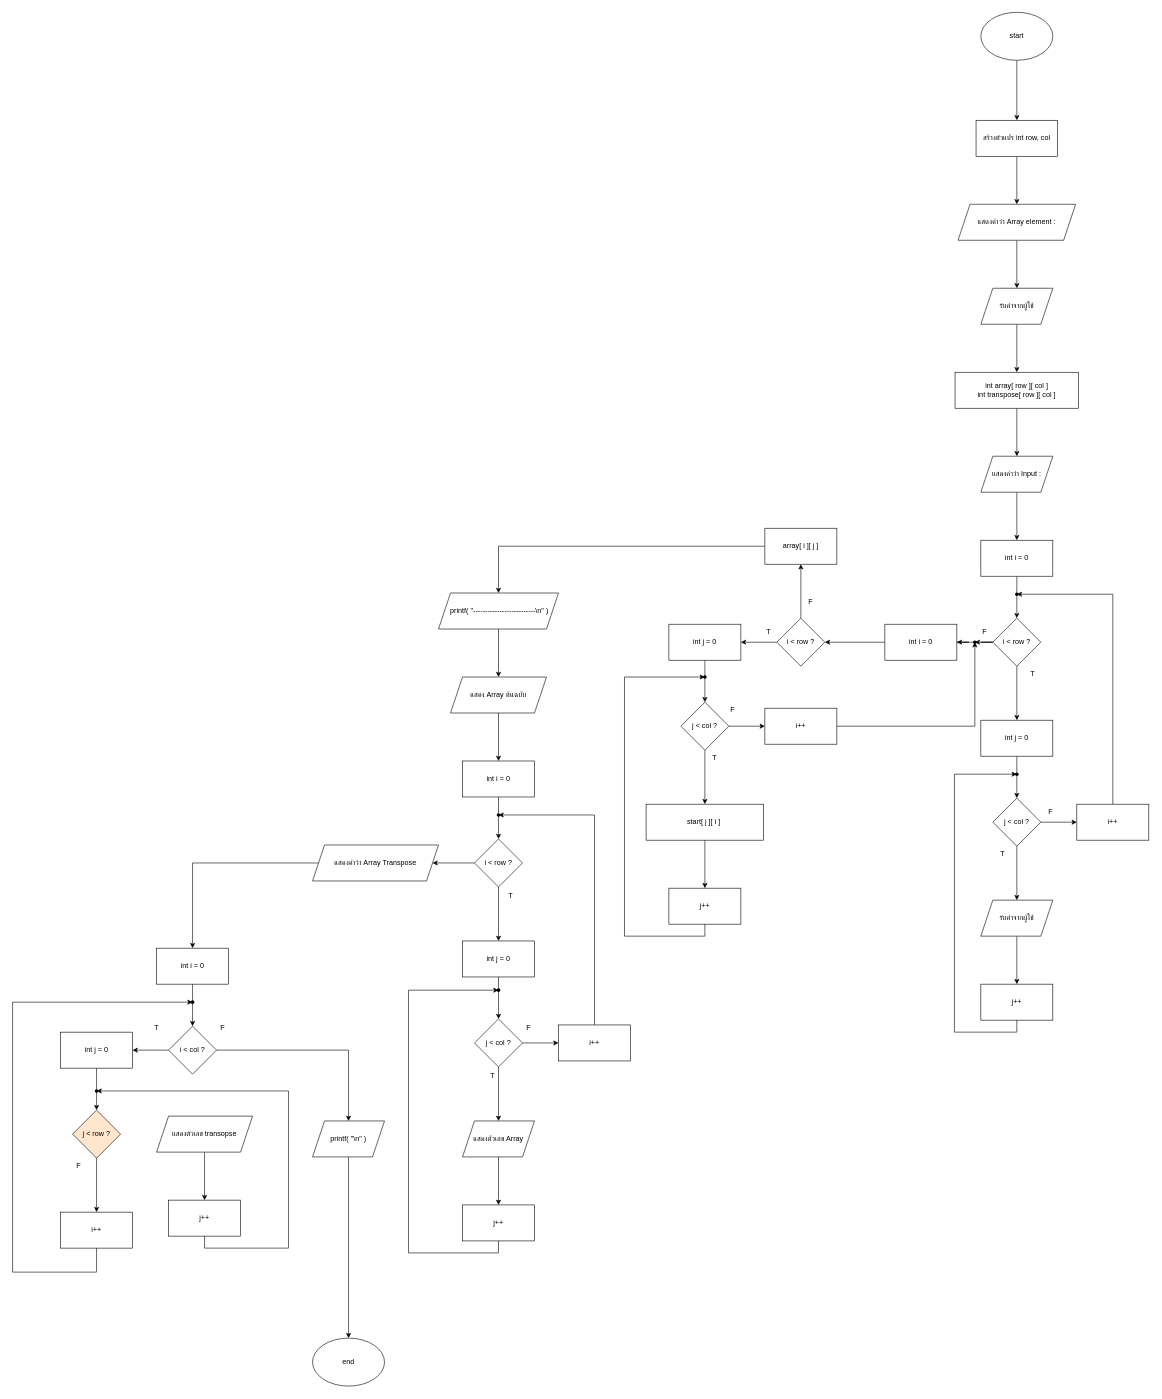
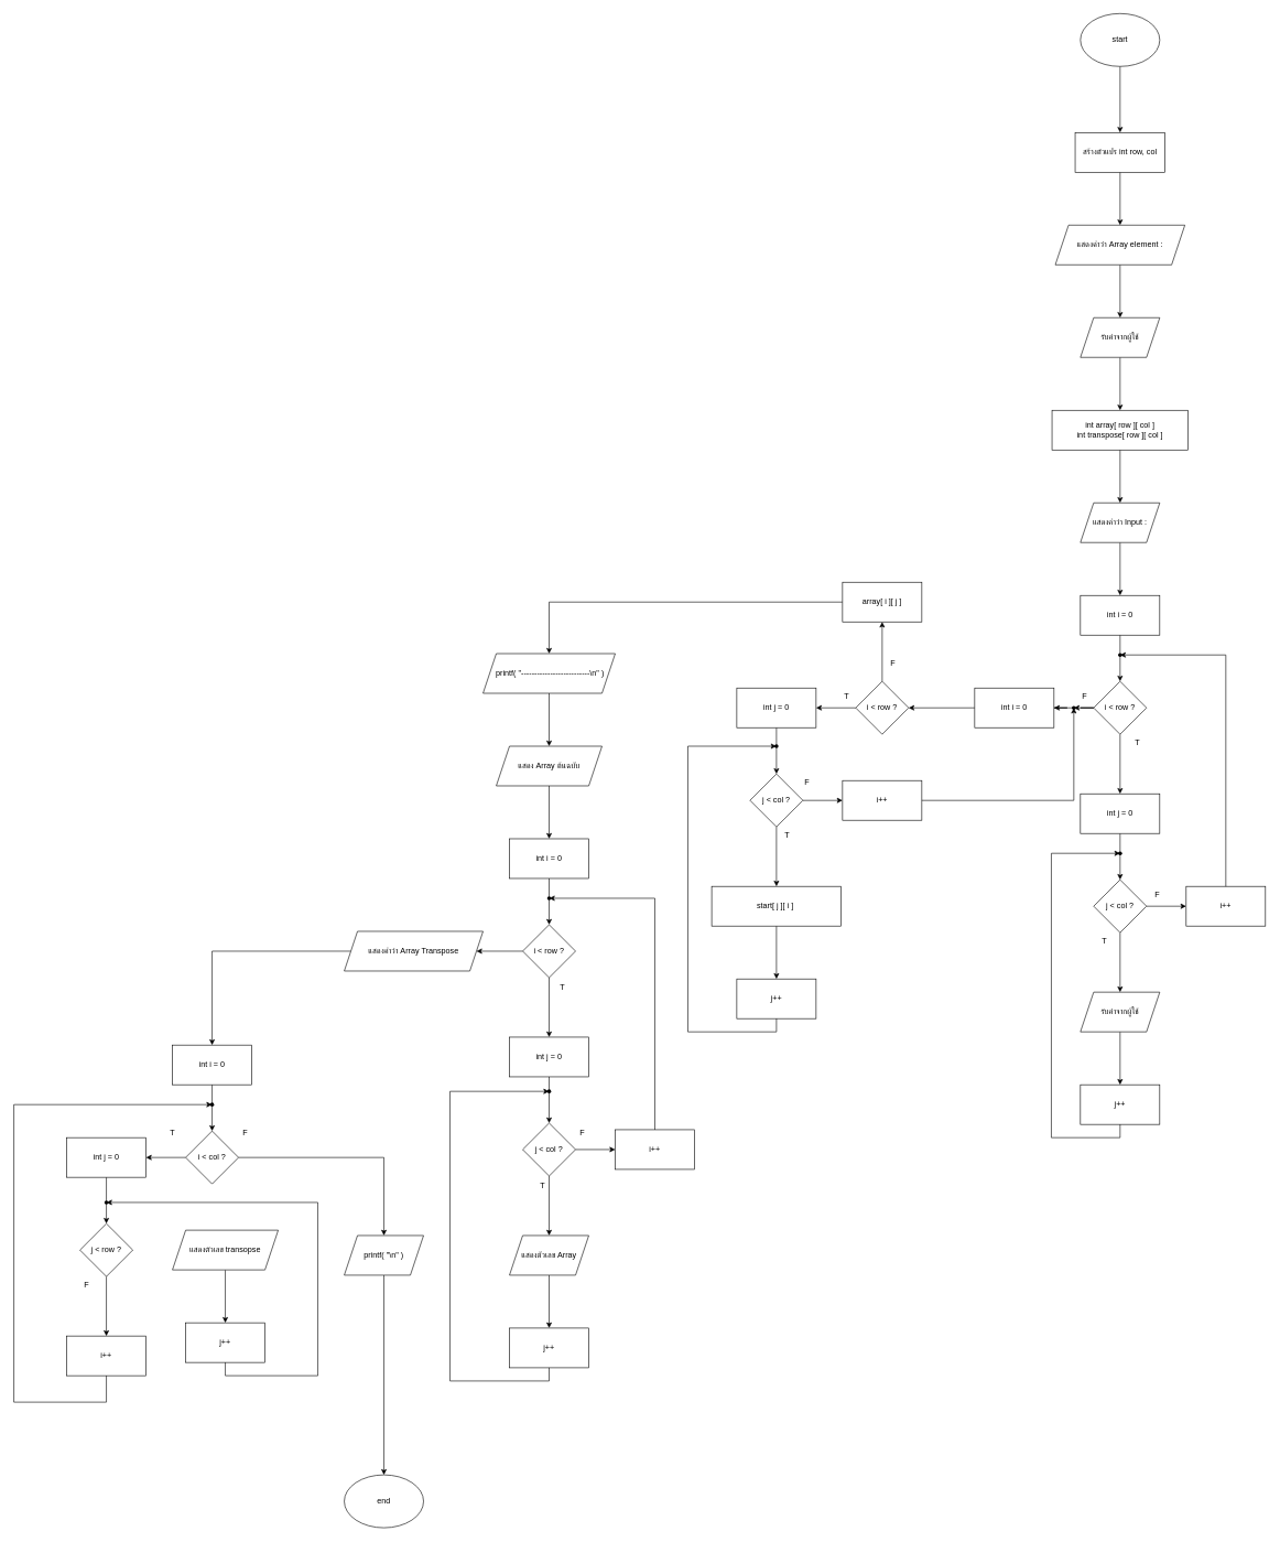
- <mxCell id="97" value="j &amp;lt; row ?" style="rhombus;whiteSpace=wrap;html=1;fillColor=#ffe6cc;" vertex="1" parent="1"><mxGeometry x="120" y="1850" width="80" height="80" as="geometry" /></mxCell>
+ <mxCell id="97" value="j &amp;lt; row ?" style="rhombus;whiteSpace=wrap;html=1;" vertex="1" parent="1"><mxGeometry x="120" y="1850" width="80" height="80" as="geometry" /></mxCell>
